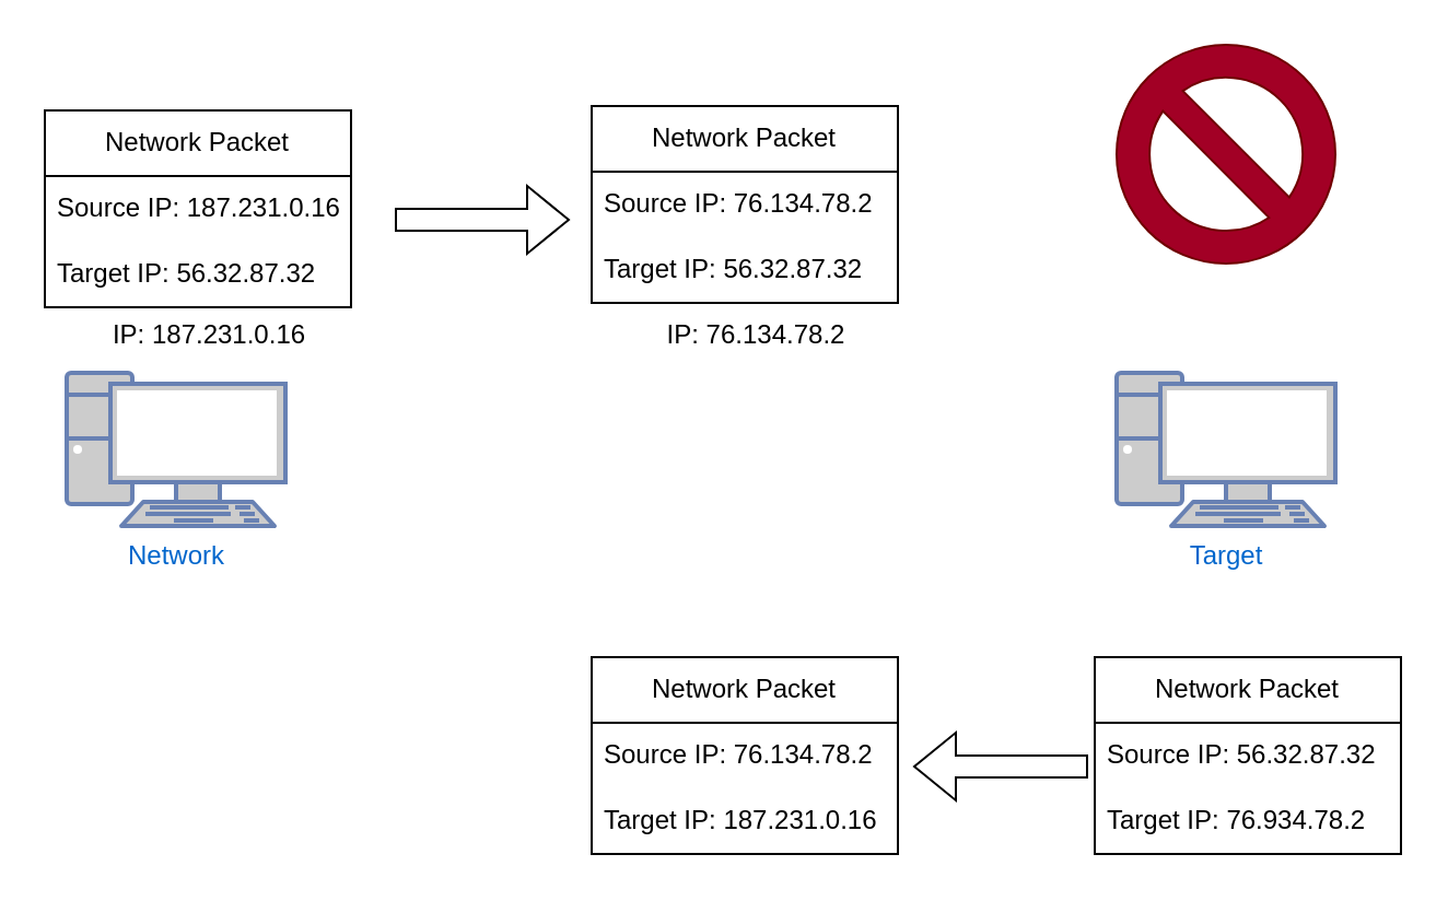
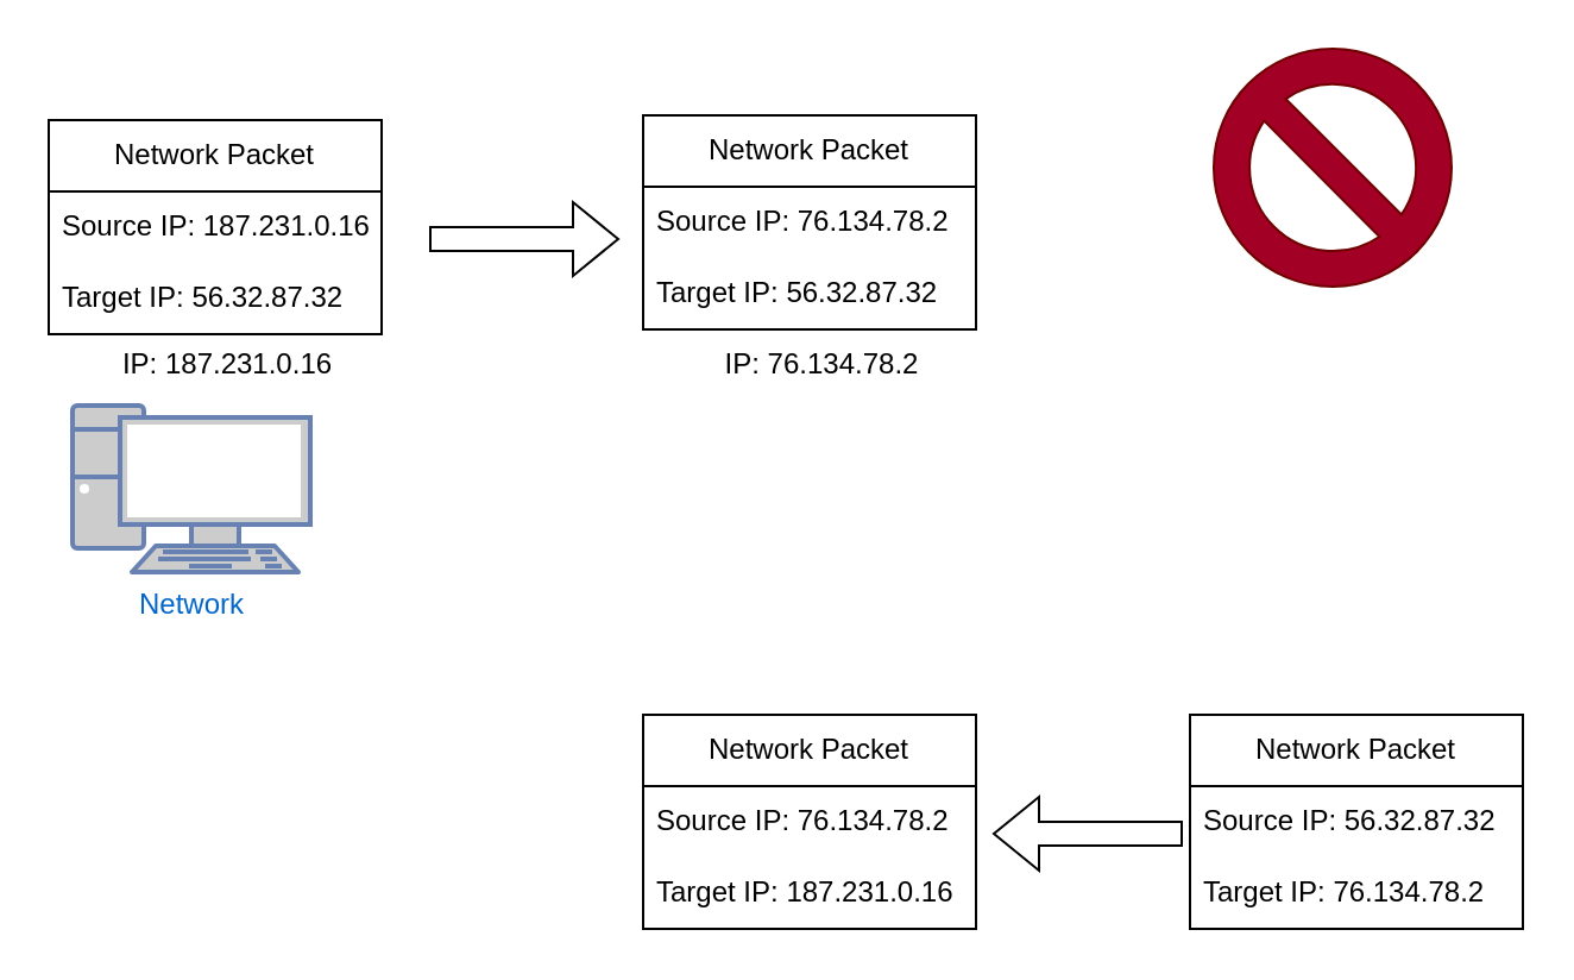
- <mxCell id="3" value="Target" style="fontColor=#0066CC;verticalAlign=top;verticalLabelPosition=bottom;labelPosition=center;align=center;html=1;outlineConnect=0;fillColor=#CCCCCC;strokeColor=#6881B3;gradientColor=none;gradientDirection=north;strokeWidth=2;shape=mxgraph.networks.pc;" vertex="1" parent="1"><mxGeometry x="510" y="170" width="100" height="70" as="geometry" /></mxCell>
- <mxCell id="14" value="Target IP: 76.934.78.2" style="text;strokeColor=none;fillColor=none;align=left;verticalAlign=middle;spacingLeft=4;spacingRight=4;overflow=hidden;points=[[0,0.5],[1,0.5]];portConstraint=eastwest;rotatable=0;whiteSpace=wrap;html=1;" vertex="1" parent="12"><mxGeometry y="60" width="140" height="30" as="geometry" /></mxCell>
+ <mxCell id="14" value="Target IP: 76.134.78.2" style="text;strokeColor=none;fillColor=none;align=left;verticalAlign=middle;spacingLeft=4;spacingRight=4;overflow=hidden;points=[[0,0.5],[1,0.5]];portConstraint=eastwest;rotatable=0;whiteSpace=wrap;html=1;" vertex="1" parent="12"><mxGeometry y="60" width="140" height="30" as="geometry" /></mxCell>
